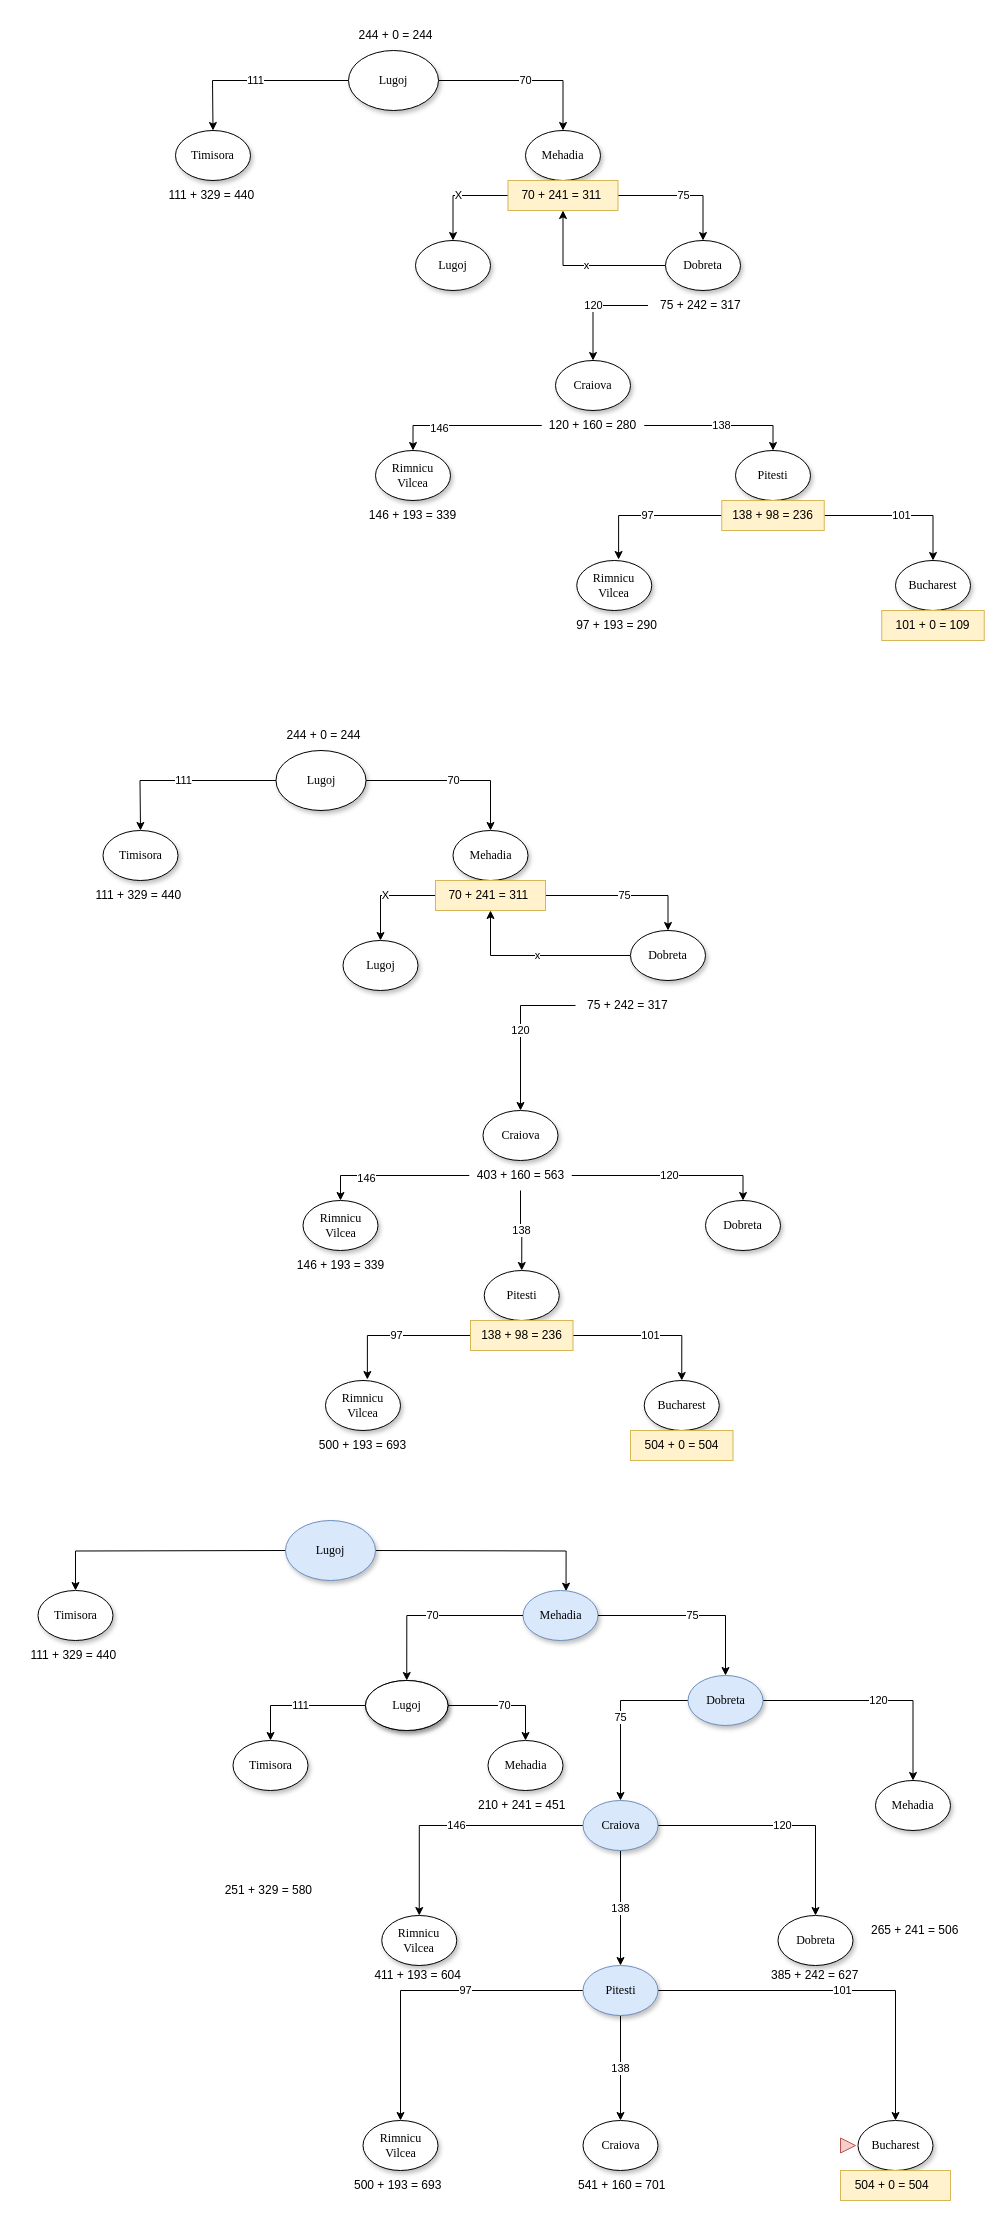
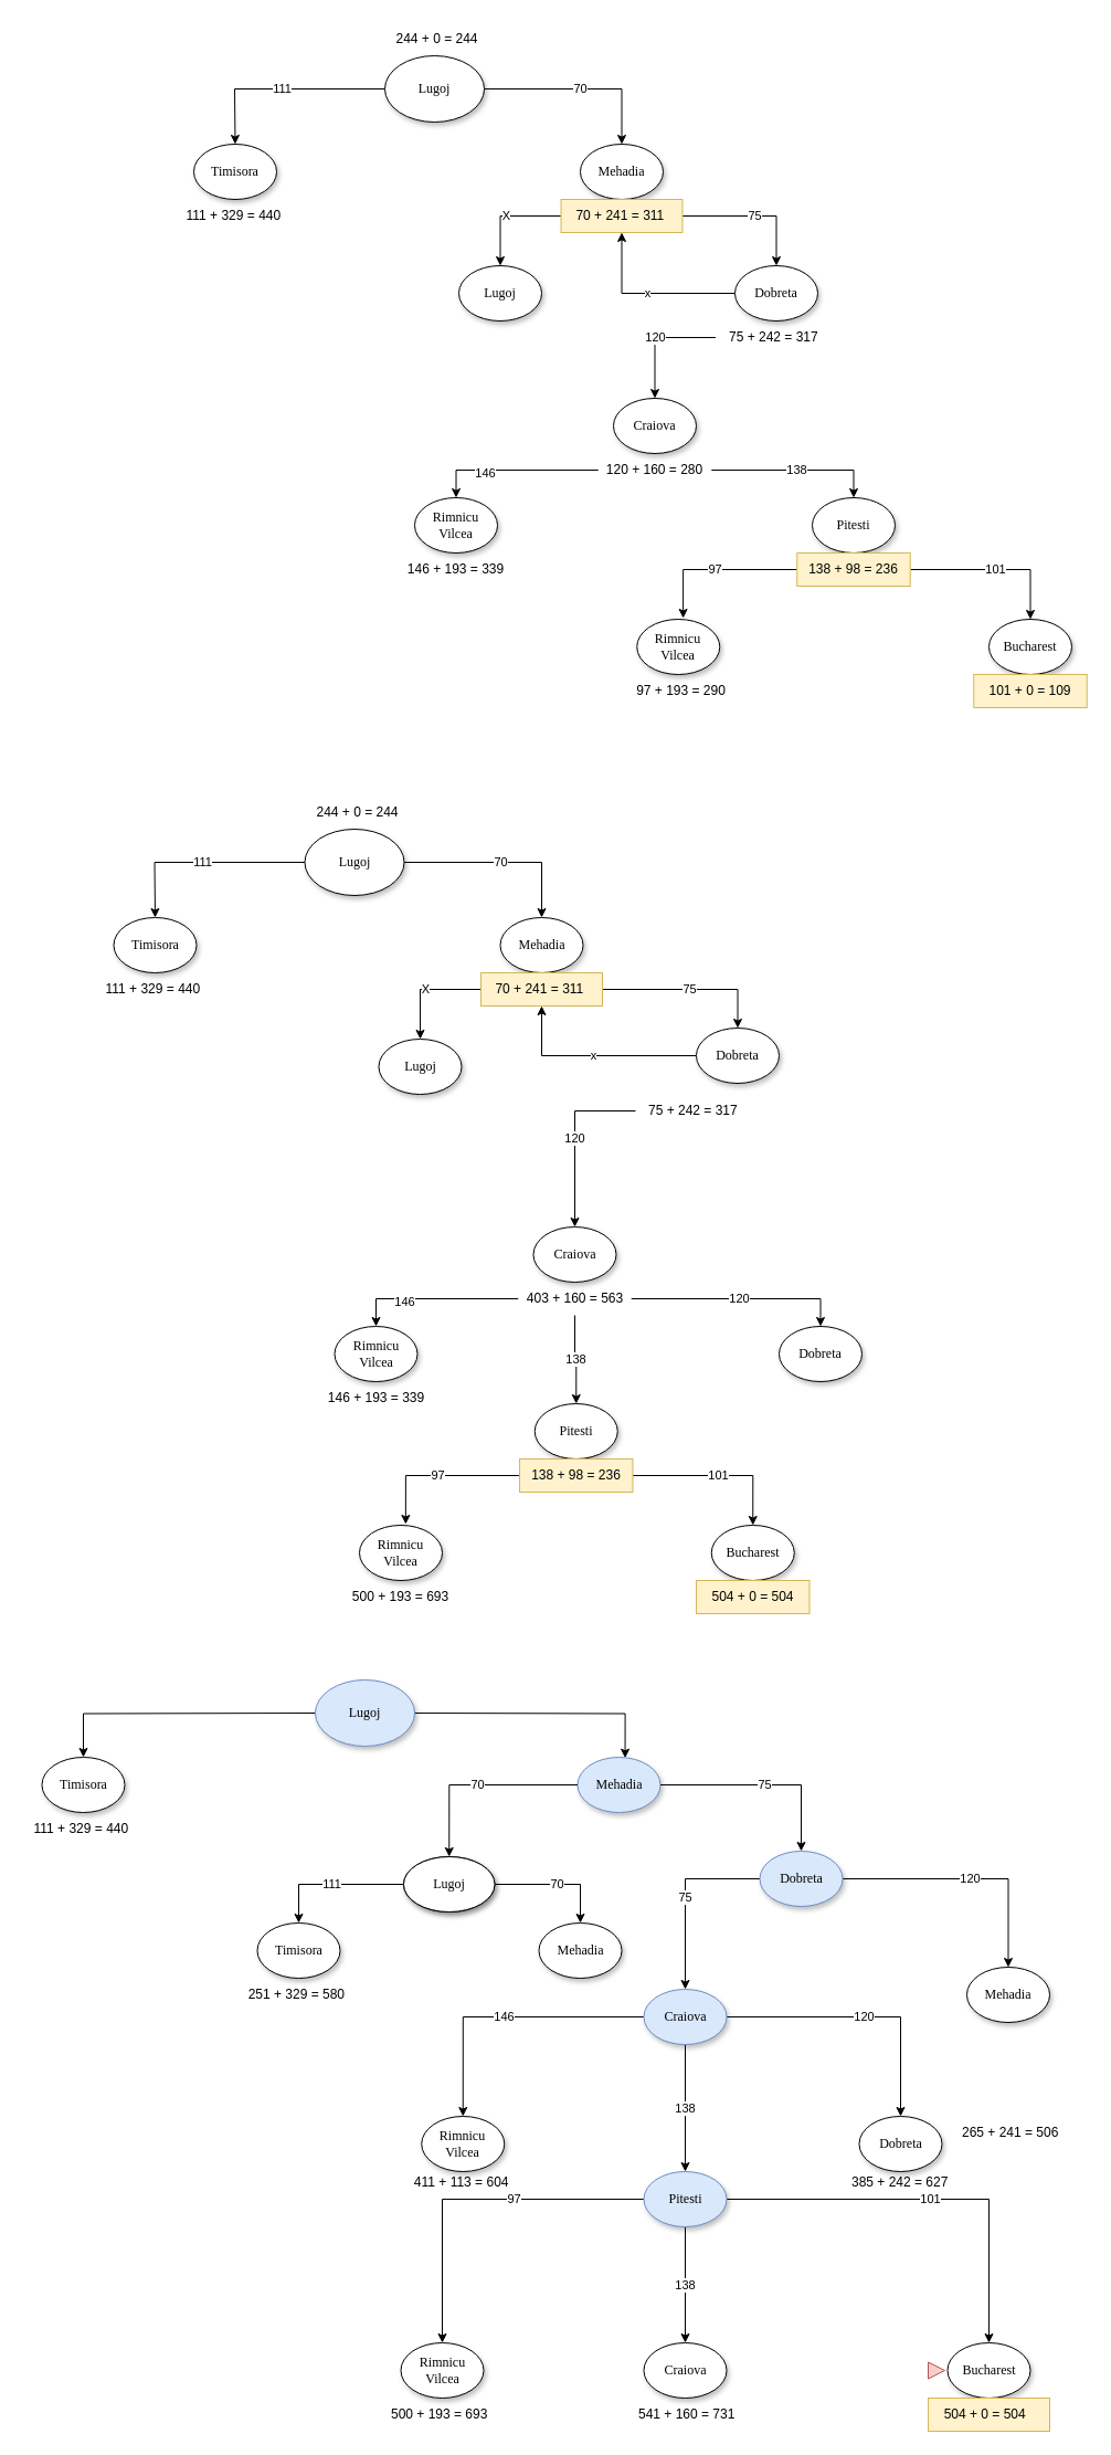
- <mxCell id="100" value="210 + 241 = 451&amp;nbsp;&amp;nbsp;" style="text;html=1;align=center;verticalAlign=middle;whiteSpace=wrap;rounded=0;" vertex="1" parent="1"><mxGeometry x="470" y="1790" width="110" height="30" as="geometry" /></mxCell>
- <mxCell id="99" value="251 + 329 = 580&amp;nbsp;" style="text;html=1;align=center;verticalAlign=middle;whiteSpace=wrap;rounded=0;" vertex="1" parent="1"><mxGeometry x="215" y="1875" width="110" height="30" as="geometry" /></mxCell>
+ <mxCell id="99" value="251 + 329 = 580&amp;nbsp;" style="text;html=1;align=center;verticalAlign=middle;whiteSpace=wrap;rounded=0;" vertex="1" parent="1"><mxGeometry x="215" y="1790" width="110" height="30" as="geometry" /></mxCell>
- <mxCell id="103" value="411 + 193 = 604&amp;nbsp;&amp;nbsp;" style="text;html=1;align=center;verticalAlign=middle;whiteSpace=wrap;rounded=0;" vertex="1" parent="1"><mxGeometry x="365.5" y="1960" width="110" height="30" as="geometry" /></mxCell>
+ <mxCell id="103" value="411 + 113 = 604&amp;nbsp;&amp;nbsp;" style="text;html=1;align=center;verticalAlign=middle;whiteSpace=wrap;rounded=0;" vertex="1" parent="1"><mxGeometry x="365.5" y="1960" width="110" height="30" as="geometry" /></mxCell>
- <mxCell id="95" value="541 + 160 = 701&amp;nbsp;&amp;nbsp;" style="text;html=1;align=center;verticalAlign=middle;whiteSpace=wrap;rounded=0;" vertex="1" parent="1"><mxGeometry x="570" y="2170" width="110" height="30" as="geometry" /></mxCell>
+ <mxCell id="95" value="541 + 160 = 731&amp;nbsp;&amp;nbsp;" style="text;html=1;align=center;verticalAlign=middle;whiteSpace=wrap;rounded=0;" vertex="1" parent="1"><mxGeometry x="570" y="2170" width="110" height="30" as="geometry" /></mxCell>
